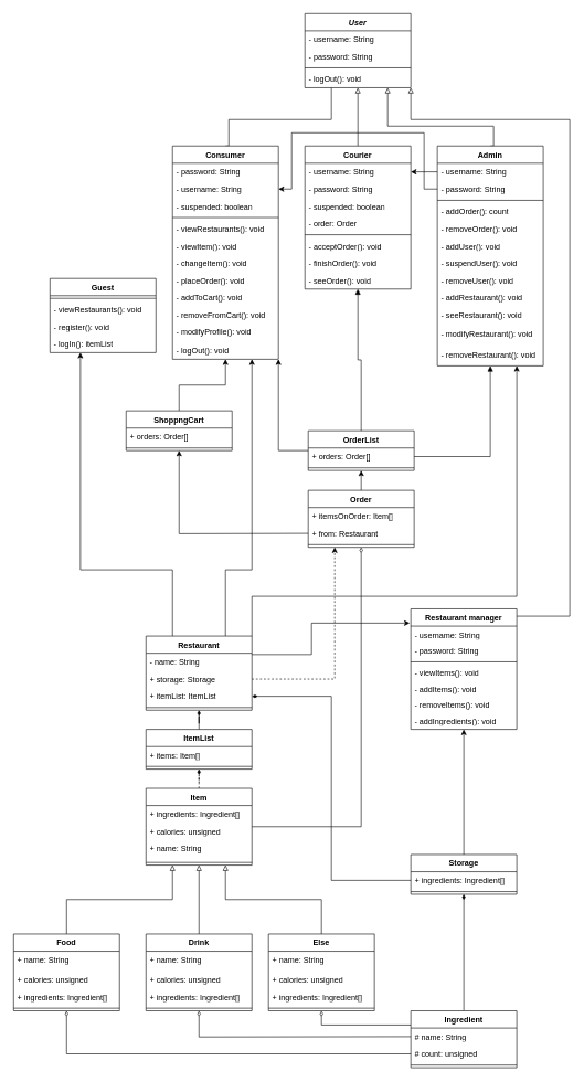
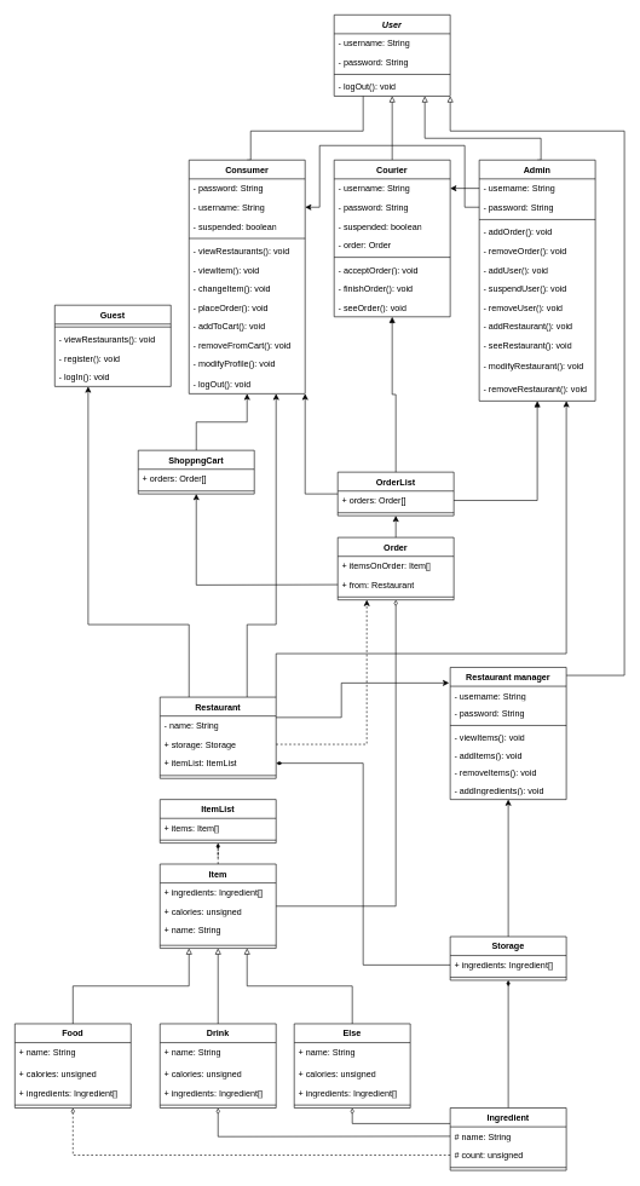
- <mxCell id="50" value="- addOrder(): count" style="text;strokeColor=none;fillColor=none;align=left;verticalAlign=top;spacingLeft=4;spacingRight=4;overflow=hidden;rotatable=0;points=[[0,0.5],[1,0.5]];portConstraint=eastwest;whiteSpace=wrap;html=1;" vertex="1" parent="46"><mxGeometry y="86" width="160" height="26" as="geometry" /></mxCell>
+ <mxCell id="50" value="- addOrder(): void" style="text;strokeColor=none;fillColor=none;align=left;verticalAlign=top;spacingLeft=4;spacingRight=4;overflow=hidden;rotatable=0;points=[[0,0.5],[1,0.5]];portConstraint=eastwest;whiteSpace=wrap;html=1;" vertex="1" parent="46"><mxGeometry y="86" width="160" height="26" as="geometry" /></mxCell>
- <mxCell id="123" value="- logIn(): itemList" style="text;strokeColor=none;fillColor=none;align=left;verticalAlign=top;spacingLeft=4;spacingRight=4;overflow=hidden;rotatable=0;points=[[0,0.5],[1,0.5]];portConstraint=eastwest;whiteSpace=wrap;html=1;" vertex="1" parent="119"><mxGeometry y="86" width="160" height="26" as="geometry" /></mxCell>
+ <mxCell id="123" value="- logIn(): void" style="text;strokeColor=none;fillColor=none;align=left;verticalAlign=top;spacingLeft=4;spacingRight=4;overflow=hidden;rotatable=0;points=[[0,0.5],[1,0.5]];portConstraint=eastwest;whiteSpace=wrap;html=1;" vertex="1" parent="119"><mxGeometry y="86" width="160" height="26" as="geometry" /></mxCell>
- <mxCell id="113" style="edgeStyle=orthogonalEdgeStyle;rounded=0;orthogonalLoop=1;jettySize=auto;html=1;entryX=0.5;entryY=1;entryDx=0;entryDy=0;endArrow=diamondThin;endFill=1;" edge="1" parent="1" source="114" target="103"><mxGeometry relative="1" as="geometry" /></mxCell>
- <mxCell id="117" style="edgeStyle=orthogonalEdgeStyle;rounded=0;orthogonalLoop=1;jettySize=auto;html=1;entryX=0.5;entryY=1;entryDx=0;entryDy=0;endArrow=diamondThin;endFill=0;" edge="1" parent="1" source="98" target="23"><mxGeometry relative="1" as="geometry" /></mxCell>
+ <mxCell id="117" style="edgeStyle=orthogonalEdgeStyle;rounded=0;orthogonalLoop=1;jettySize=auto;html=1;entryX=0.5;entryY=1;entryDx=0;entryDy=0;endArrow=diamondThin;endFill=0;dashed=1;" edge="1" parent="1" source="98" target="23"><mxGeometry relative="1" as="geometry" /></mxCell>
